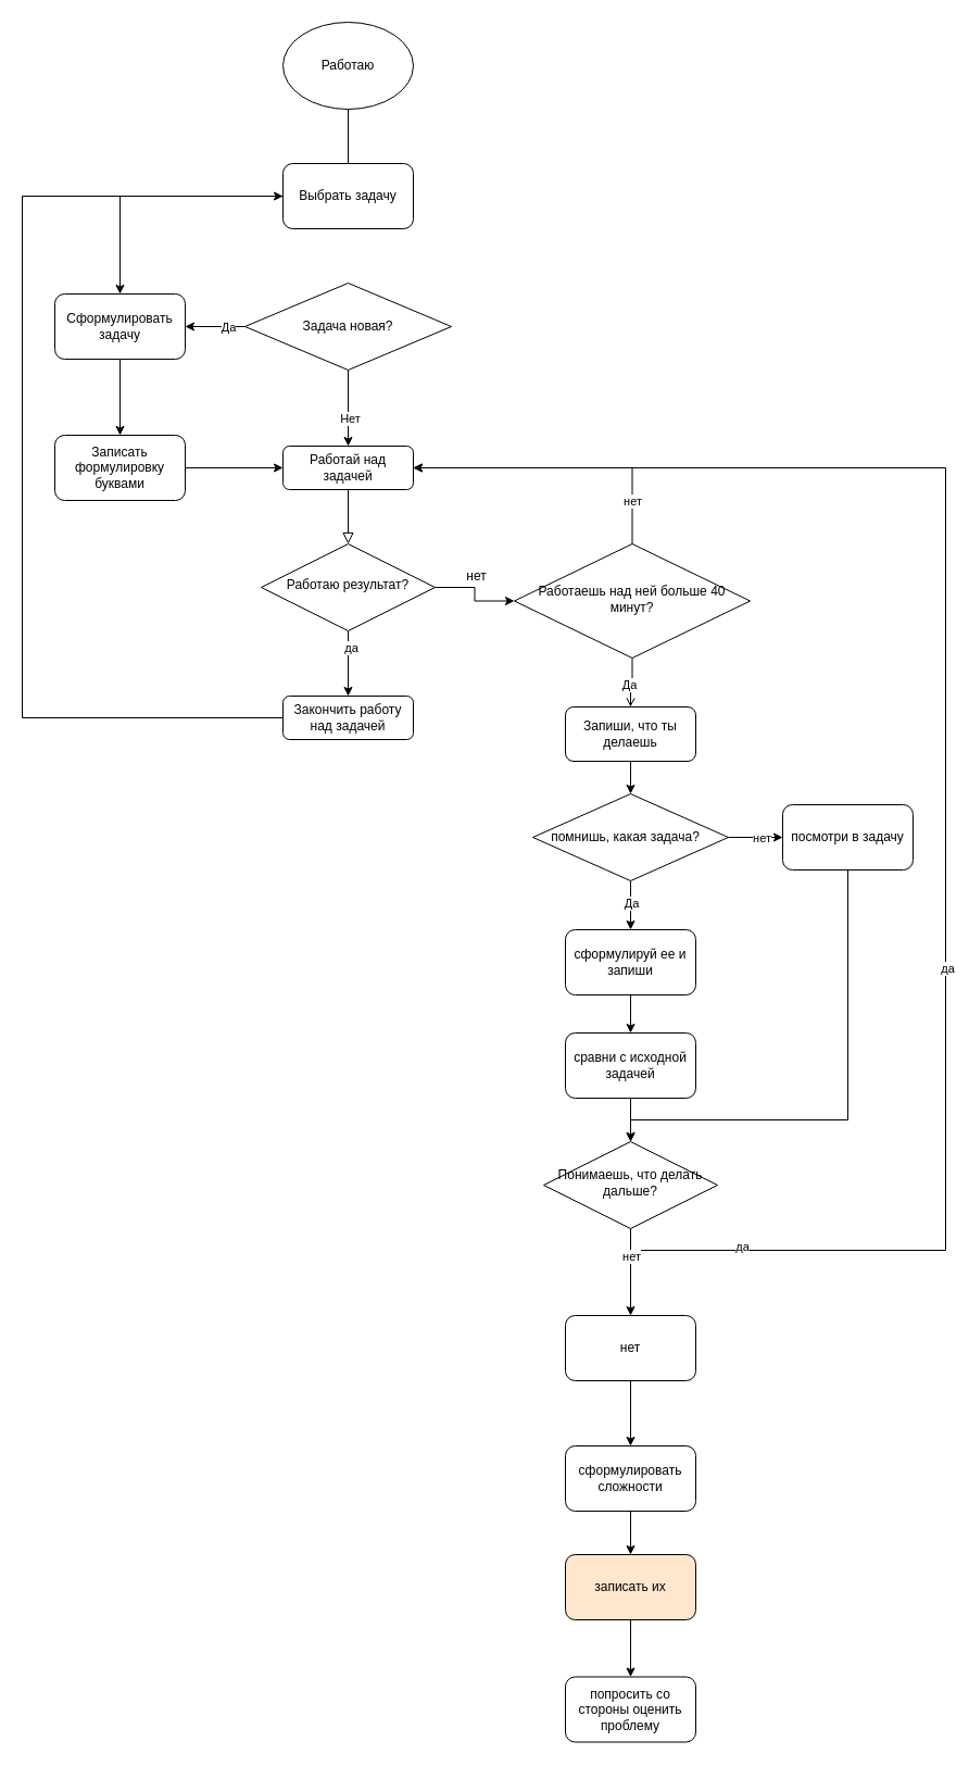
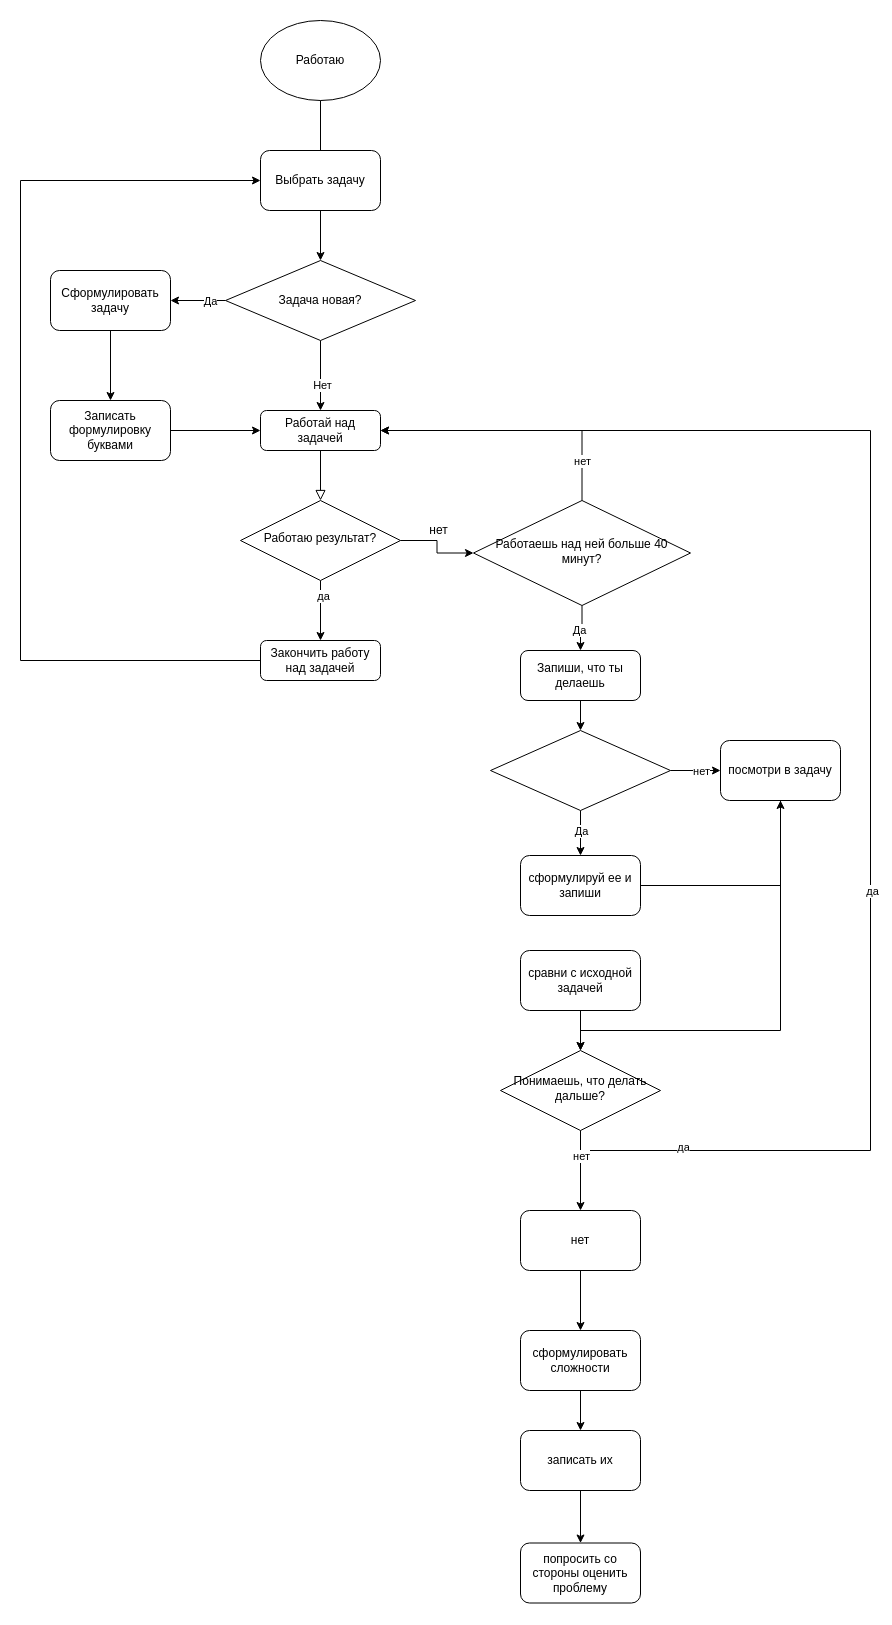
- <mxCell id="42" value="" style="edgeStyle=orthogonalEdgeStyle;rounded=0;orthogonalLoop=1;jettySize=auto;html=1;" edge="1" parent="1" source="43" target="46"><mxGeometry relative="1" as="geometry"><mxPoint x="320" y="210" as="sourcePoint" /><mxPoint x="320" y="410" as="targetPoint" /></mxGeometry></mxCell>
+ <mxCell id="42" value="" style="edgeStyle=orthogonalEdgeStyle;rounded=0;orthogonalLoop=1;jettySize=auto;html=1;" edge="1" parent="1" source="43" target="41"><mxGeometry relative="1" as="geometry"><mxPoint x="320" y="210" as="sourcePoint" /><mxPoint x="320" y="410" as="targetPoint" /></mxGeometry></mxCell>
- <mxCell id="8" value="" style="edgeStyle=orthogonalEdgeStyle;rounded=0;orthogonalLoop=1;jettySize=auto;html=1;entryX=0.5;entryY=0;entryDx=0;entryDy=0;endArrow=open;" edge="1" parent="1" source="12" target="23"><mxGeometry relative="1" as="geometry" /></mxCell>
+ <mxCell id="8" value="" style="edgeStyle=orthogonalEdgeStyle;rounded=0;orthogonalLoop=1;jettySize=auto;html=1;entryX=0.5;entryY=0;entryDx=0;entryDy=0;" edge="1" parent="1" source="12" target="23"><mxGeometry relative="1" as="geometry" /></mxCell>
- <mxCell id="34" value="помнишь, какая задача?" style="text;html=1;align=center;verticalAlign=middle;resizable=0;points=[];autosize=1;" vertex="1" parent="33"><mxGeometry x="9.998" y="30" width="150" height="20" as="geometry" /></mxCell>
- <mxCell id="35" value="" style="edgeStyle=orthogonalEdgeStyle;rounded=0;orthogonalLoop=1;jettySize=auto;html=1;" edge="1" parent="1" source="36" target="38"><mxGeometry relative="1" as="geometry" /></mxCell>
+ <mxCell id="35" value="" style="edgeStyle=orthogonalEdgeStyle;rounded=0;orthogonalLoop=1;jettySize=auto;html=1;" edge="1" parent="1" source="36" target="25"><mxGeometry relative="1" as="geometry" /></mxCell>
- <mxCell id="54" value="записать их" style="rounded=1;whiteSpace=wrap;html=1;fillColor=#ffe6cc;" vertex="1" parent="1"><mxGeometry x="520" y="1430" width="120" height="60" as="geometry" /></mxCell>
+ <mxCell id="54" value="записать их" style="rounded=1;whiteSpace=wrap;html=1;" vertex="1" parent="1"><mxGeometry x="520" y="1430" width="120" height="60" as="geometry" /></mxCell>
